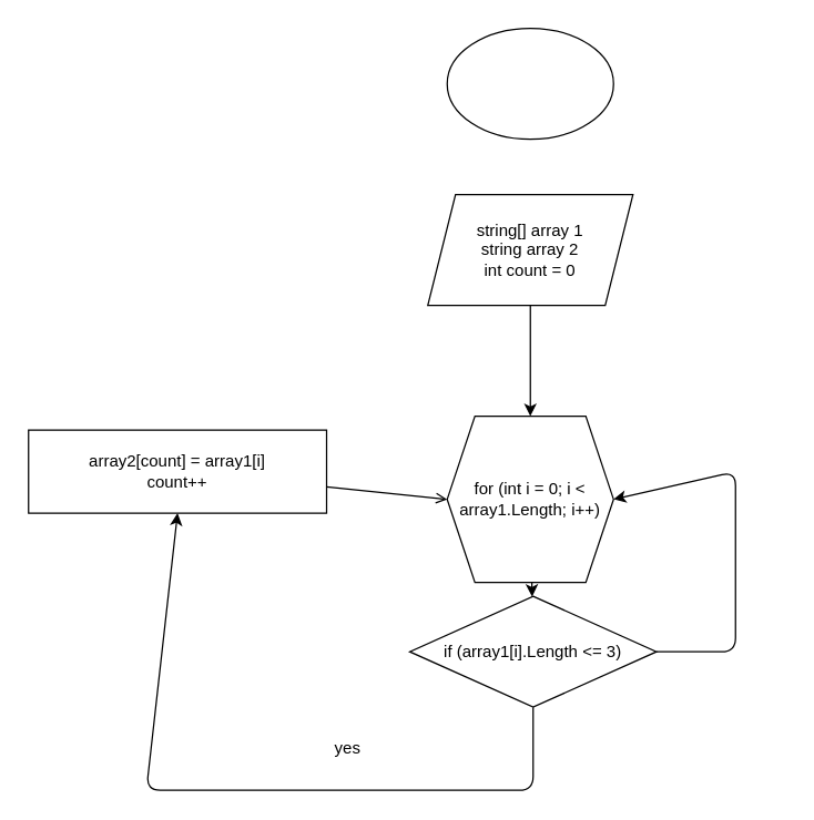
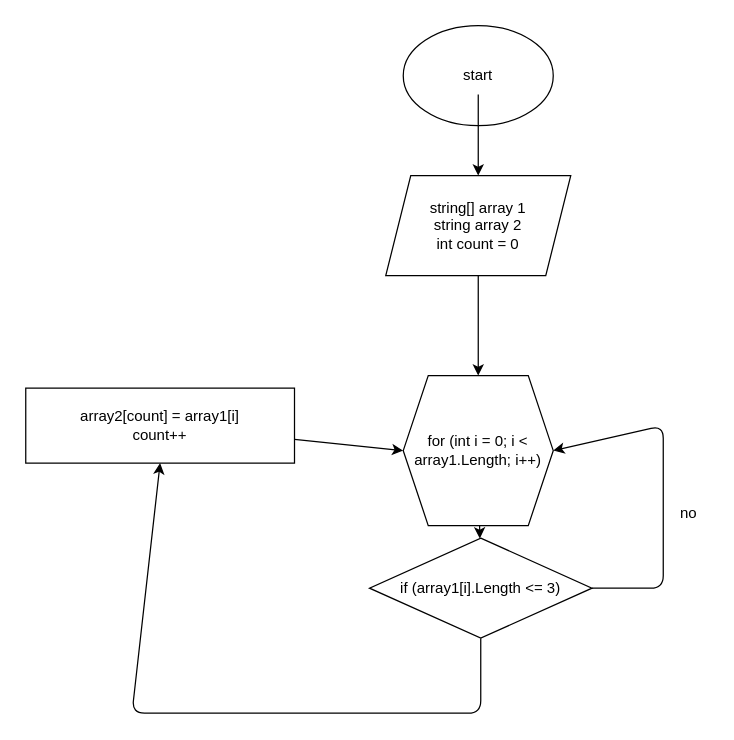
+ <mxCell id="4" value="start" style="text;html=1;strokeColor=none;fillColor=none;align=center;verticalAlign=middle;whiteSpace=wrap;rounded=0;" vertex="1" parent="1"><mxGeometry x="352" y="45" width="60" height="30" as="geometry" /></mxCell>
+ <mxCell id="3" value="" style="edgeStyle=none;html=1;" edge="1" parent="1" source="4" target="6"><mxGeometry relative="1" as="geometry" /></mxCell>
- <mxCell id="12" style="edgeStyle=none;html=1;entryX=0;entryY=0.5;entryDx=0;entryDy=0;endArrow=open;" edge="1" parent="1" source="13" target="8"><mxGeometry relative="1" as="geometry" /></mxCell>
+ <mxCell id="12" style="edgeStyle=none;html=1;entryX=0;entryY=0.5;entryDx=0;entryDy=0;" edge="1" parent="1" source="13" target="8"><mxGeometry relative="1" as="geometry" /></mxCell>
+ <mxCell id="15" value="no" style="text;html=1;align=center;verticalAlign=middle;resizable=0;points=[];autosize=1;strokeColor=none;fillColor=none;" vertex="1" parent="1"><mxGeometry x="535" y="400" width="30" height="20" as="geometry" /></mxCell>
- <mxCell id="14" value="yes" style="text;html=1;align=center;verticalAlign=middle;resizable=0;points=[];autosize=1;strokeColor=none;fillColor=none;" vertex="1" parent="1"><mxGeometry x="235" y="530" width="30" height="20" as="geometry" /></mxCell>
